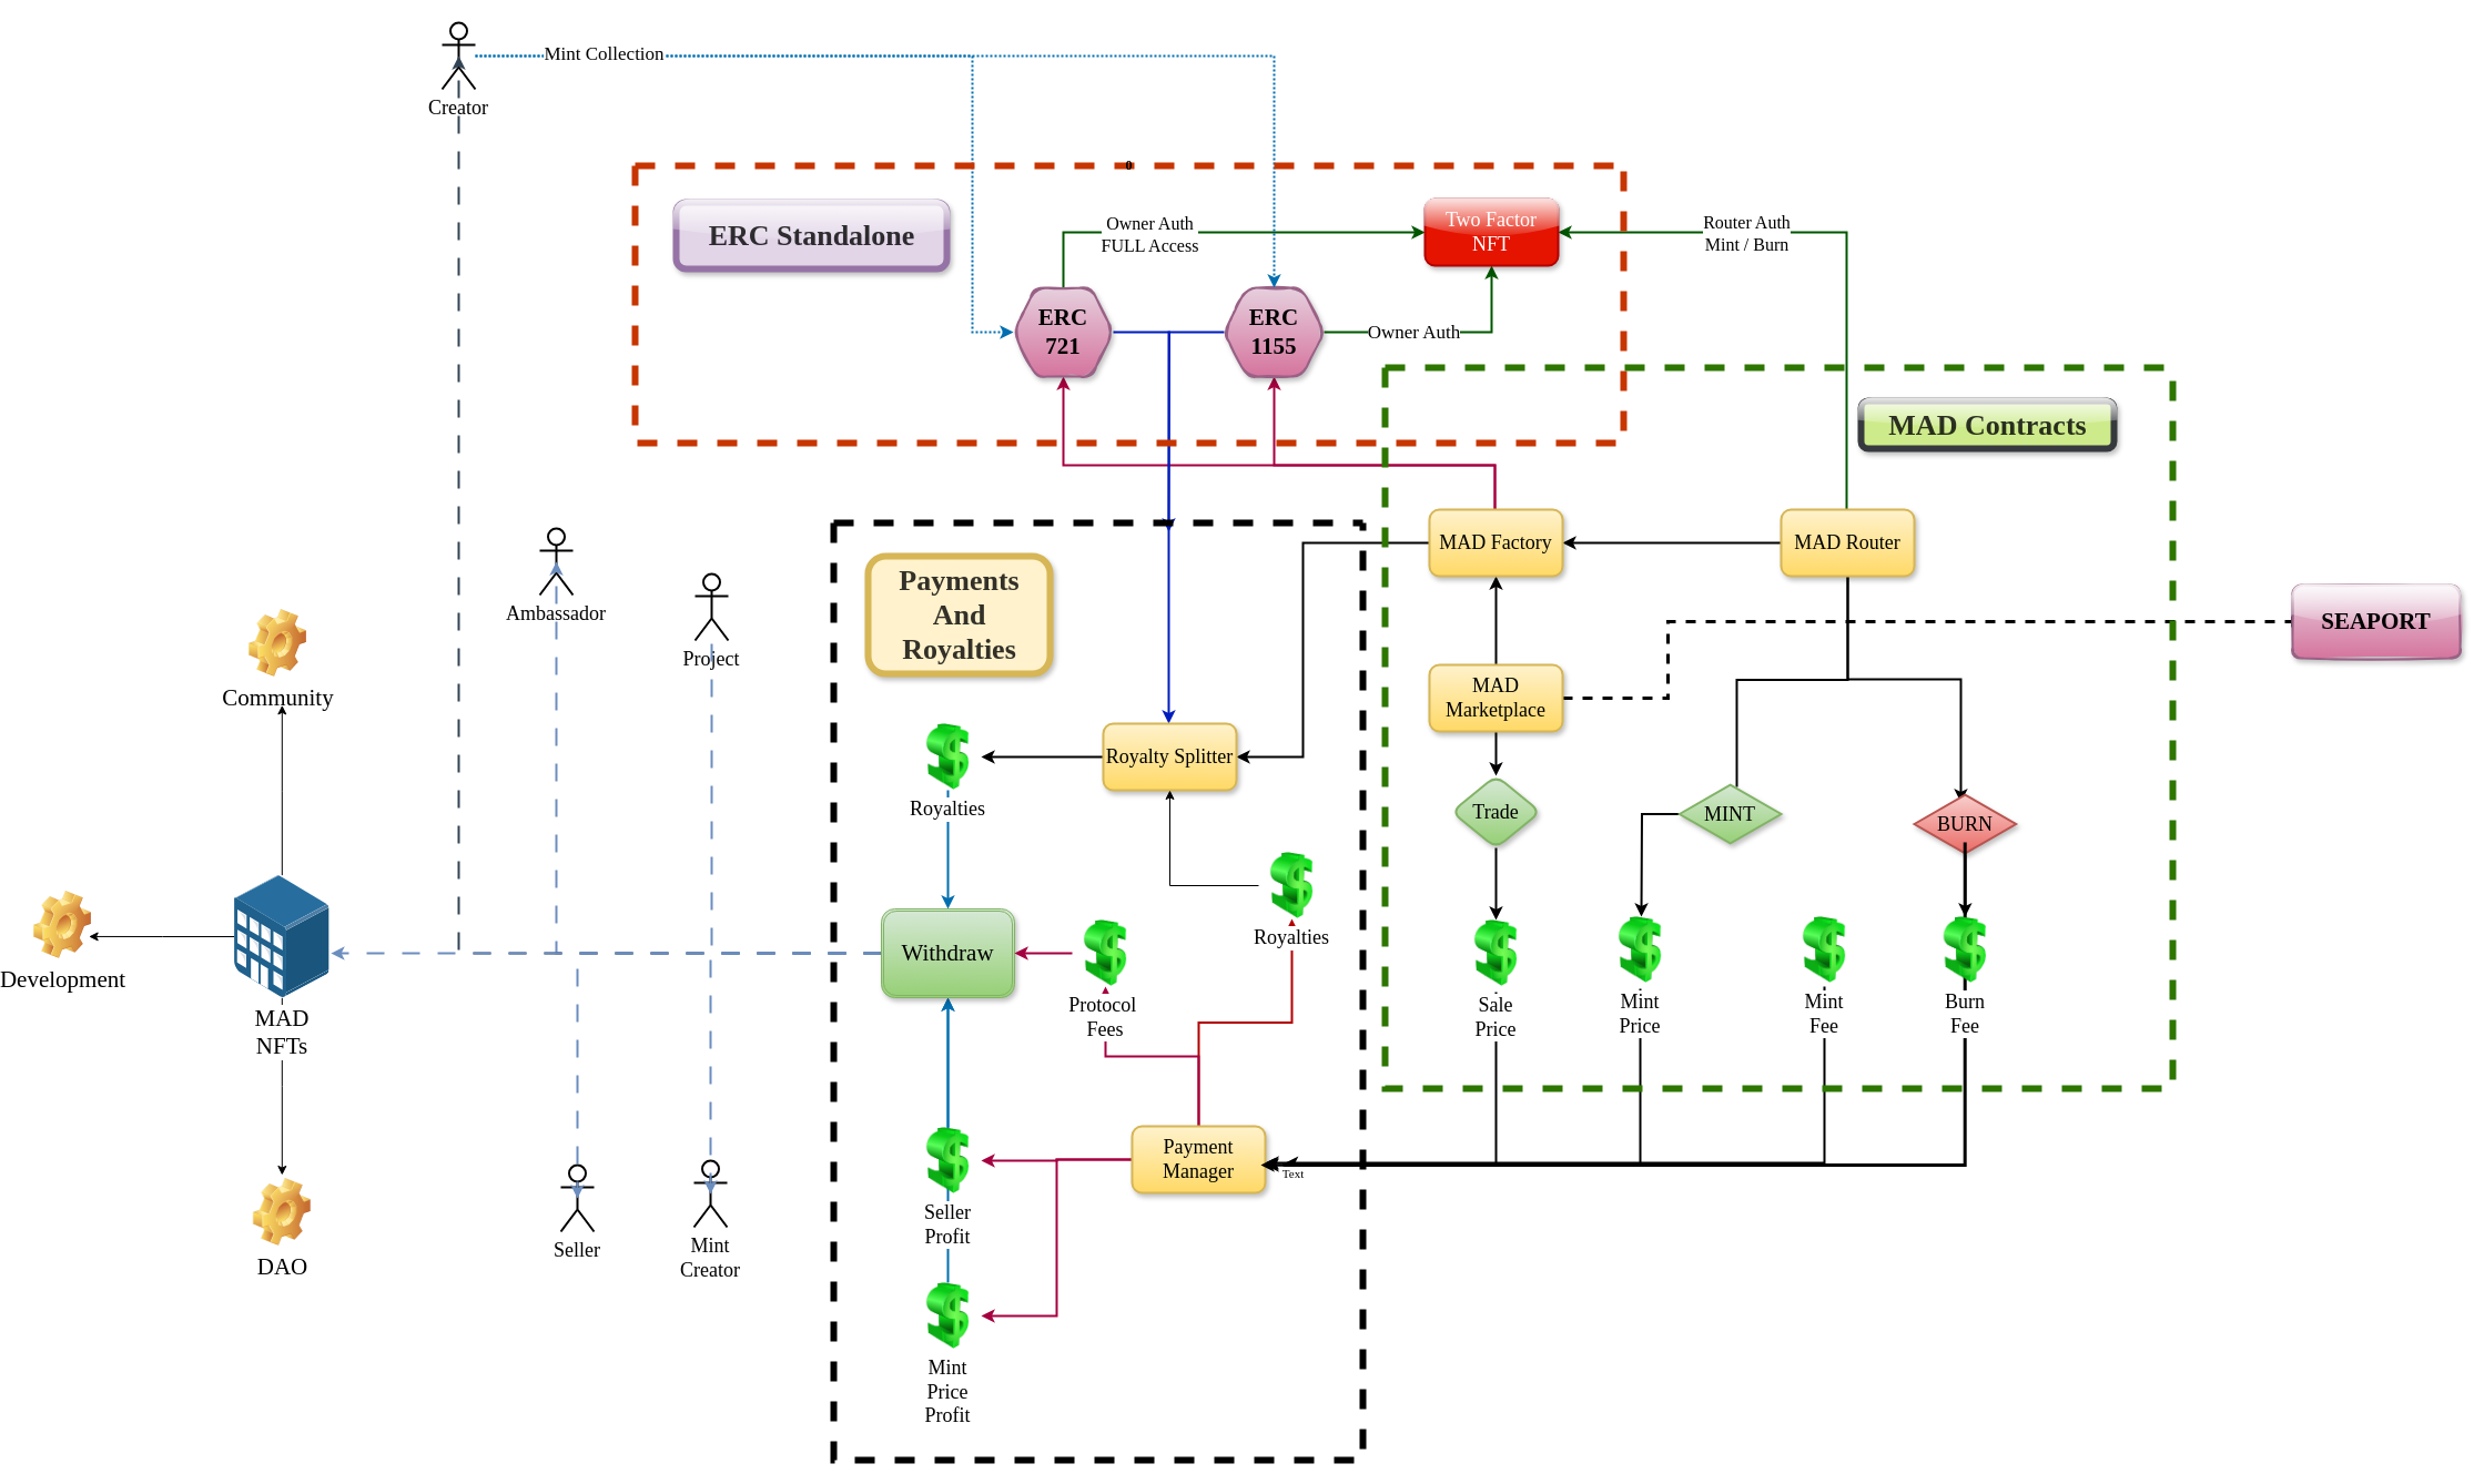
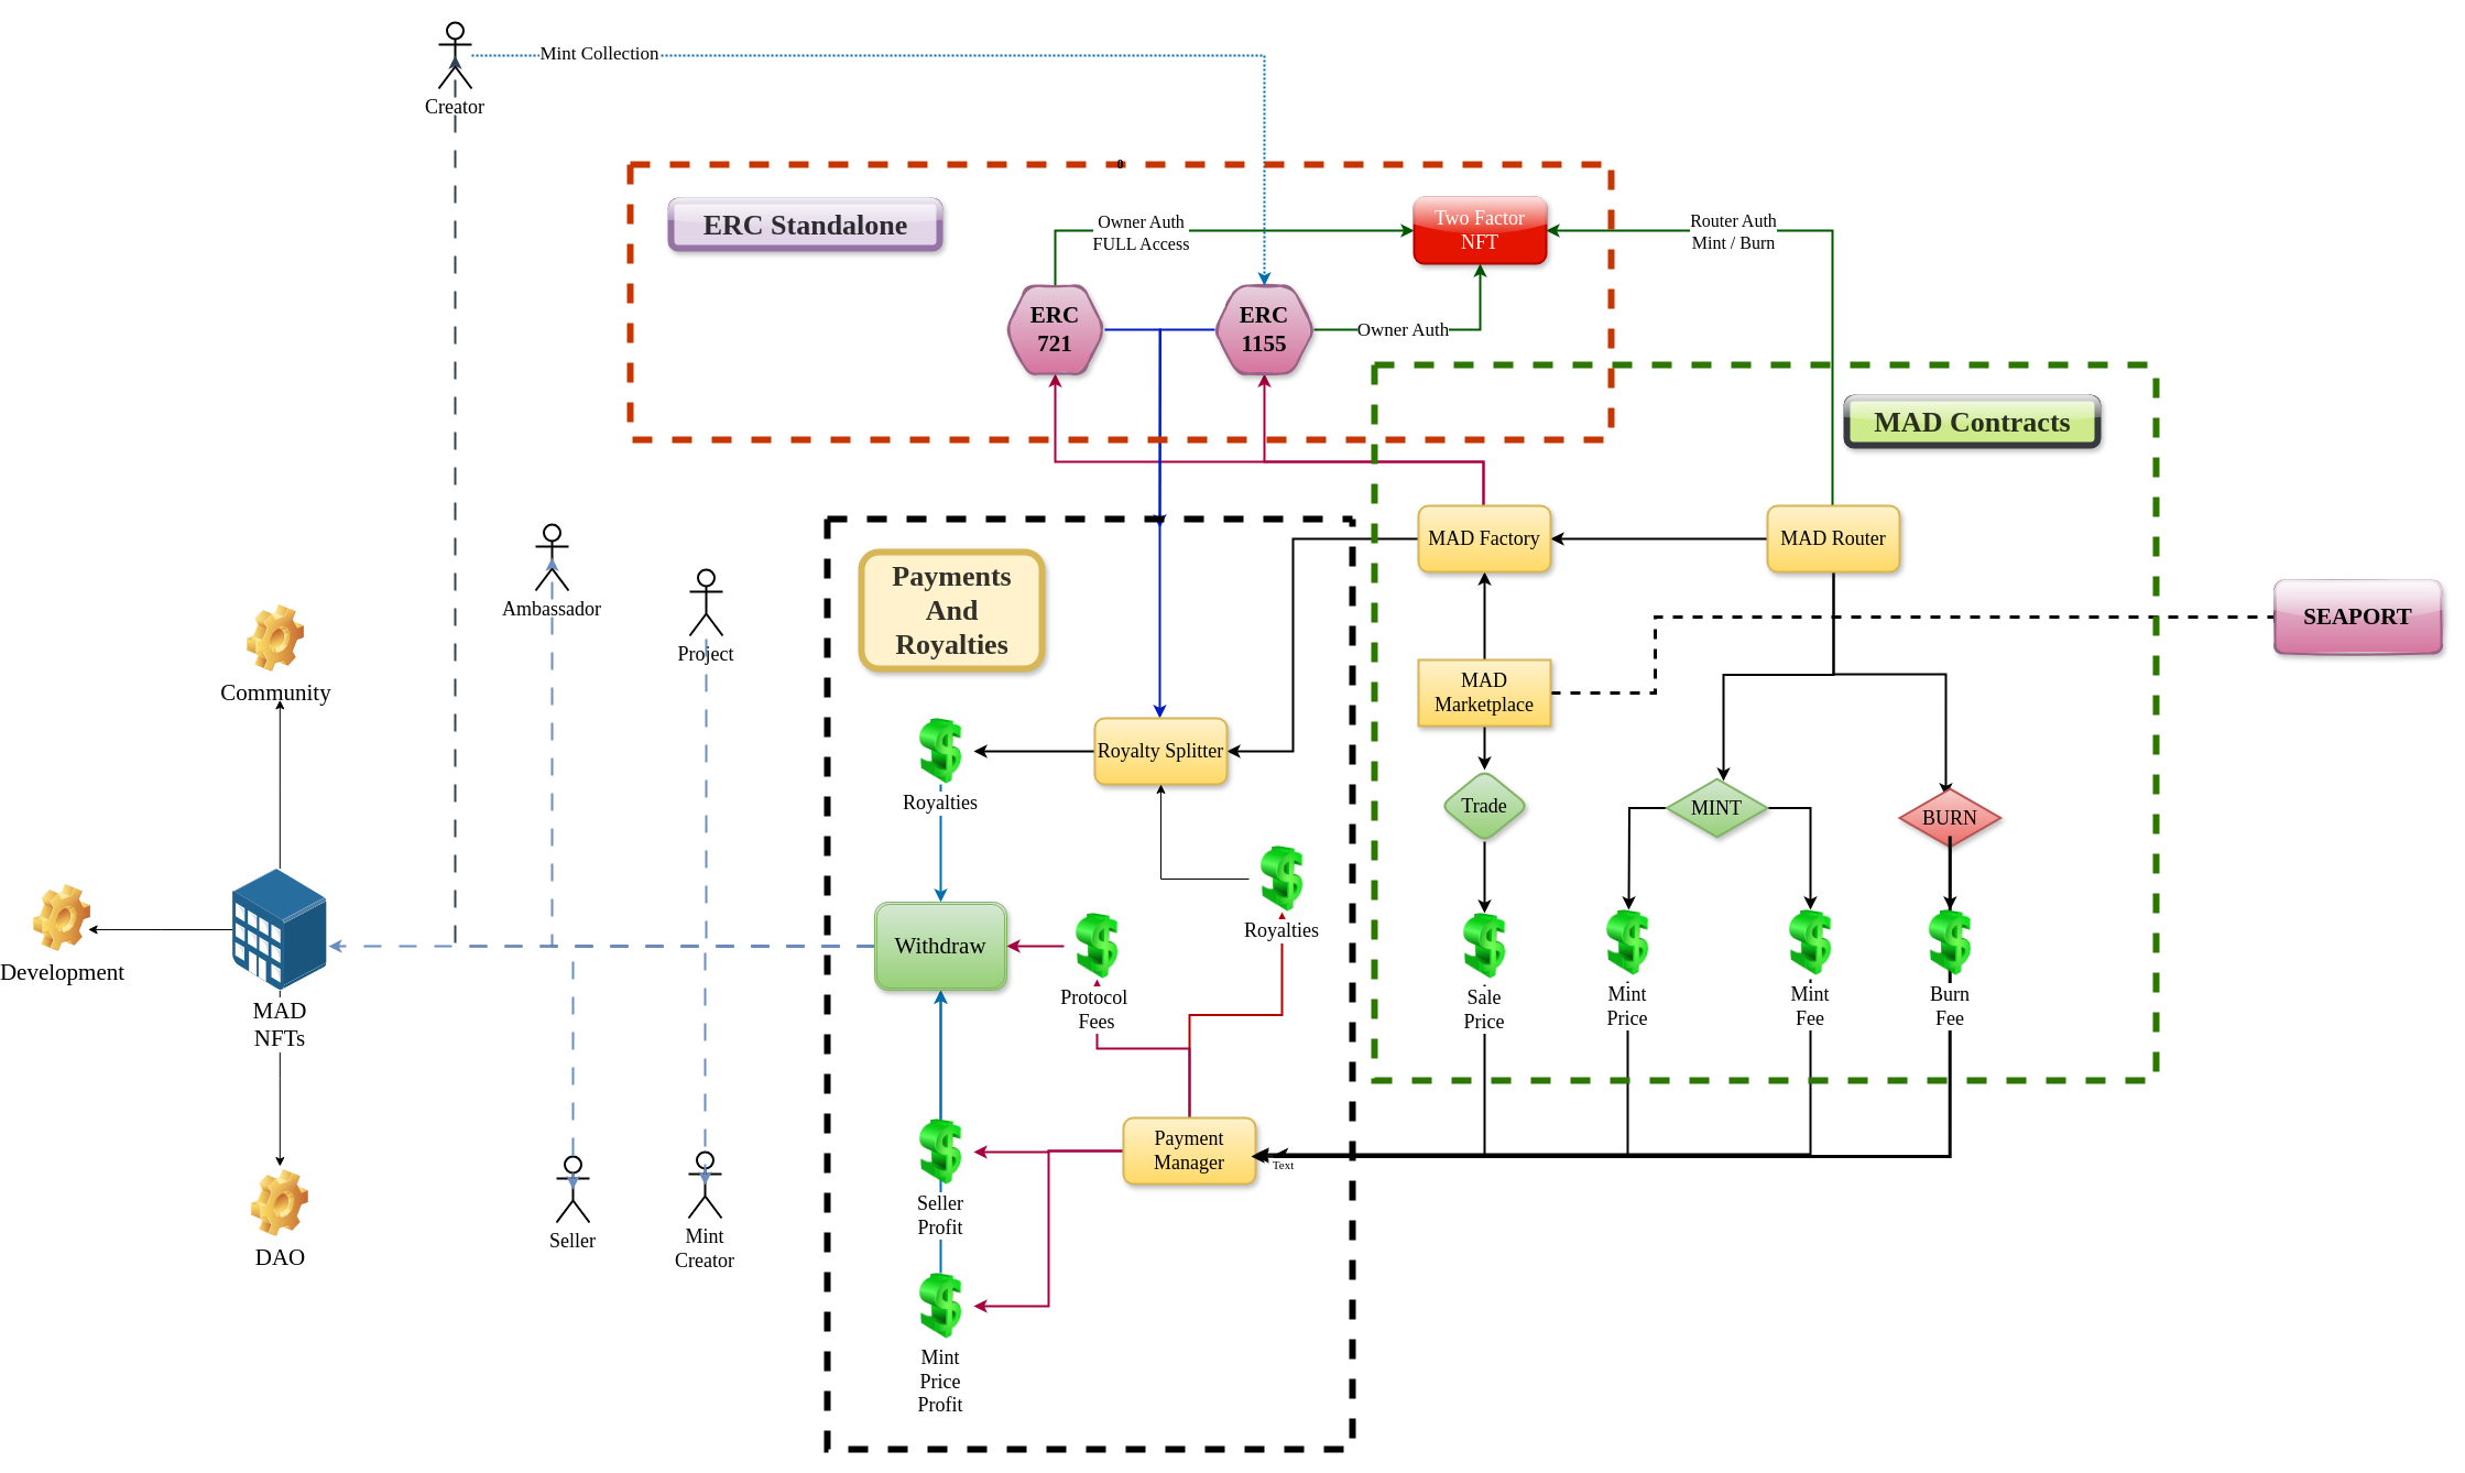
- <mxCell id="35" style="edgeStyle=orthogonalEdgeStyle;rounded=0;orthogonalLoop=1;jettySize=auto;html=1;entryX=0;entryY=0.5;entryDx=0;entryDy=0;dashed=1;dashPattern=1 1;strokeWidth=2;fillColor=#1ba1e2;strokeColor=#006EAF;fontFamily=Lucida Console;labelBorderColor=none;" edge="1" parent="1" source="38" target="19"><mxGeometry relative="1" as="geometry"><Array as="points"><mxPoint x="866" y="50" /><mxPoint x="866" y="299" /></Array></mxGeometry></mxCell>
- <mxCell id="67" value="&lt;font style=&quot;font-size: 26px;&quot;&gt;ERC Standalone&lt;/font&gt;" style="text;html=1;align=center;verticalAlign=middle;resizable=0;points=[];autosize=1;strokeColor=#9673a6;fillColor=#e1d5e7;fontFamily=Lucida Console;labelBorderColor=none;fontSize=26;fontStyle=1;labelBackgroundColor=none;textOpacity=80;strokeWidth=6;perimeterSpacing=17;rounded=1;glass=1;shadow=1;" vertex="1" parent="66"><mxGeometry x="37" y="33" width="244" height="60" as="geometry" /></mxCell>
+ <mxCell id="67" value="&lt;font style=&quot;font-size: 26px;&quot;&gt;ERC Standalone&lt;/font&gt;" style="text;html=1;align=center;verticalAlign=middle;resizable=0;points=[];autosize=1;strokeColor=#9673a6;fillColor=#e1d5e7;fontFamily=Lucida Console;labelBorderColor=none;fontSize=26;fontStyle=1;labelBackgroundColor=none;textOpacity=80;strokeWidth=6;perimeterSpacing=17;rounded=1;glass=1;shadow=1;" vertex="1" parent="66"><mxGeometry x="37" y="33" width="244" height="43" as="geometry" /></mxCell>
- <mxCell id="11" value="MAD Marketplace&lt;br&gt;" style="rounded=1;whiteSpace=wrap;html=1;fillColor=#fff2cc;strokeColor=#d6b656;strokeWidth=2;labelBorderColor=none;fontStyle=0;fontFamily=Lucida Console;fontSize=18;gradientColor=#ffd966;shadow=1;" parent="1" vertex="1"><mxGeometry x="1278" y="599" width="120" height="60" as="geometry" /></mxCell>
+ <mxCell id="11" value="MAD Marketplace&lt;br&gt;" style="whiteSpace=wrap;html=1;fillColor=#fff2cc;strokeColor=#d6b656;strokeWidth=2;labelBorderColor=none;fontStyle=0;fontFamily=Lucida Console;fontSize=18;gradientColor=#ffd966;shadow=1;rounded=0;" parent="1" vertex="1"><mxGeometry x="1278" y="599" width="120" height="60" as="geometry" /></mxCell>
- <mxCell id="5" style="edgeStyle=orthogonalEdgeStyle;rounded=0;orthogonalLoop=1;jettySize=auto;html=1;entryX=0.564;entryY=0.055;entryDx=0;entryDy=0;entryPerimeter=0;strokeWidth=2;labelBorderColor=none;fontStyle=0;fontFamily=Lucida Console;fontSize=18;endArrow=none;" edge="1" parent="1" source="7" target="47"><mxGeometry relative="1" as="geometry" /></mxCell>
+ <mxCell id="5" style="edgeStyle=orthogonalEdgeStyle;rounded=0;orthogonalLoop=1;jettySize=auto;html=1;entryX=0.564;entryY=0.055;entryDx=0;entryDy=0;entryPerimeter=0;strokeWidth=2;labelBorderColor=none;fontStyle=0;fontFamily=Lucida Console;fontSize=18;" edge="1" parent="1" source="7" target="47"><mxGeometry relative="1" as="geometry" /></mxCell>
+ <mxCell id="45" style="edgeStyle=orthogonalEdgeStyle;rounded=0;orthogonalLoop=1;jettySize=auto;html=1;strokeWidth=2;labelBorderColor=none;fontStyle=0;fontFamily=Lucida Console;fontSize=18;" edge="1" parent="1" source="47" target="51"><mxGeometry relative="1" as="geometry"><mxPoint x="1549.165" y="816" as="targetPoint" /></mxGeometry></mxCell>
